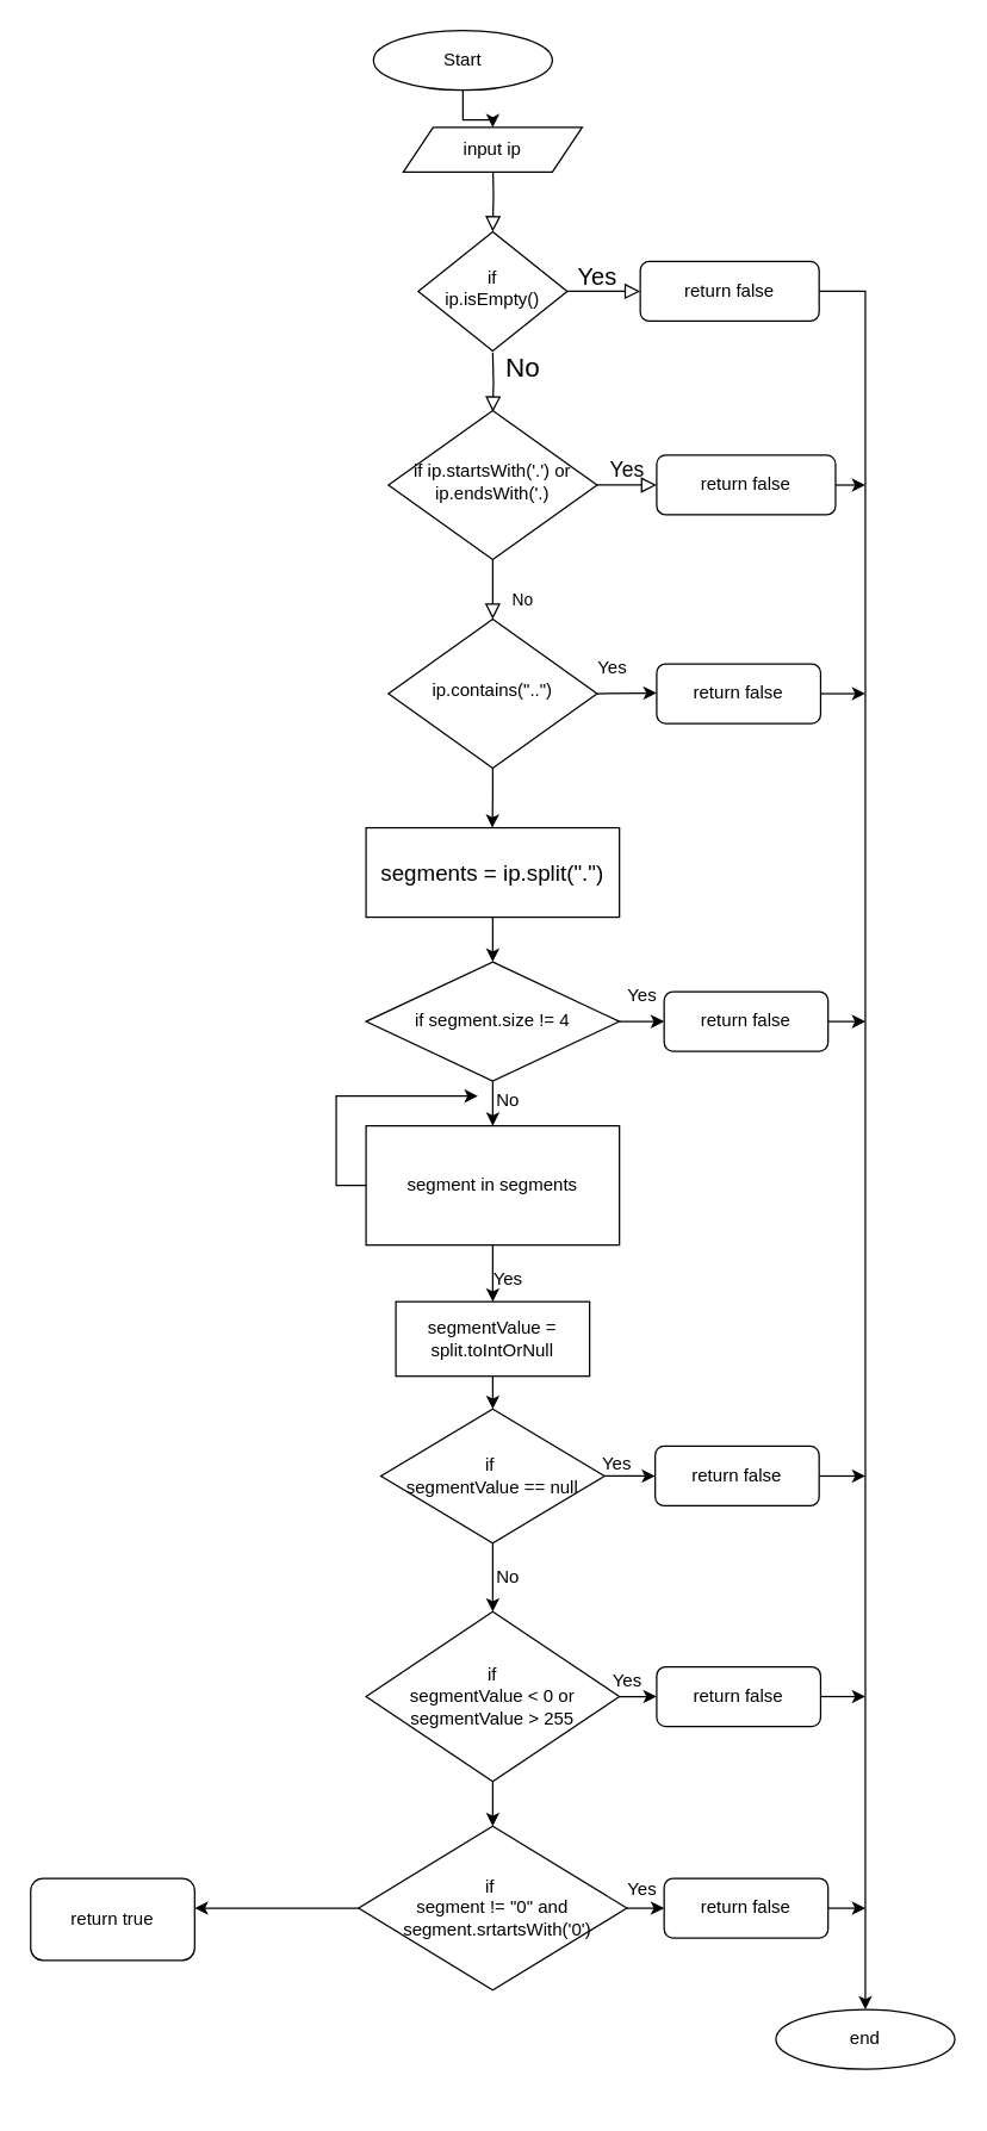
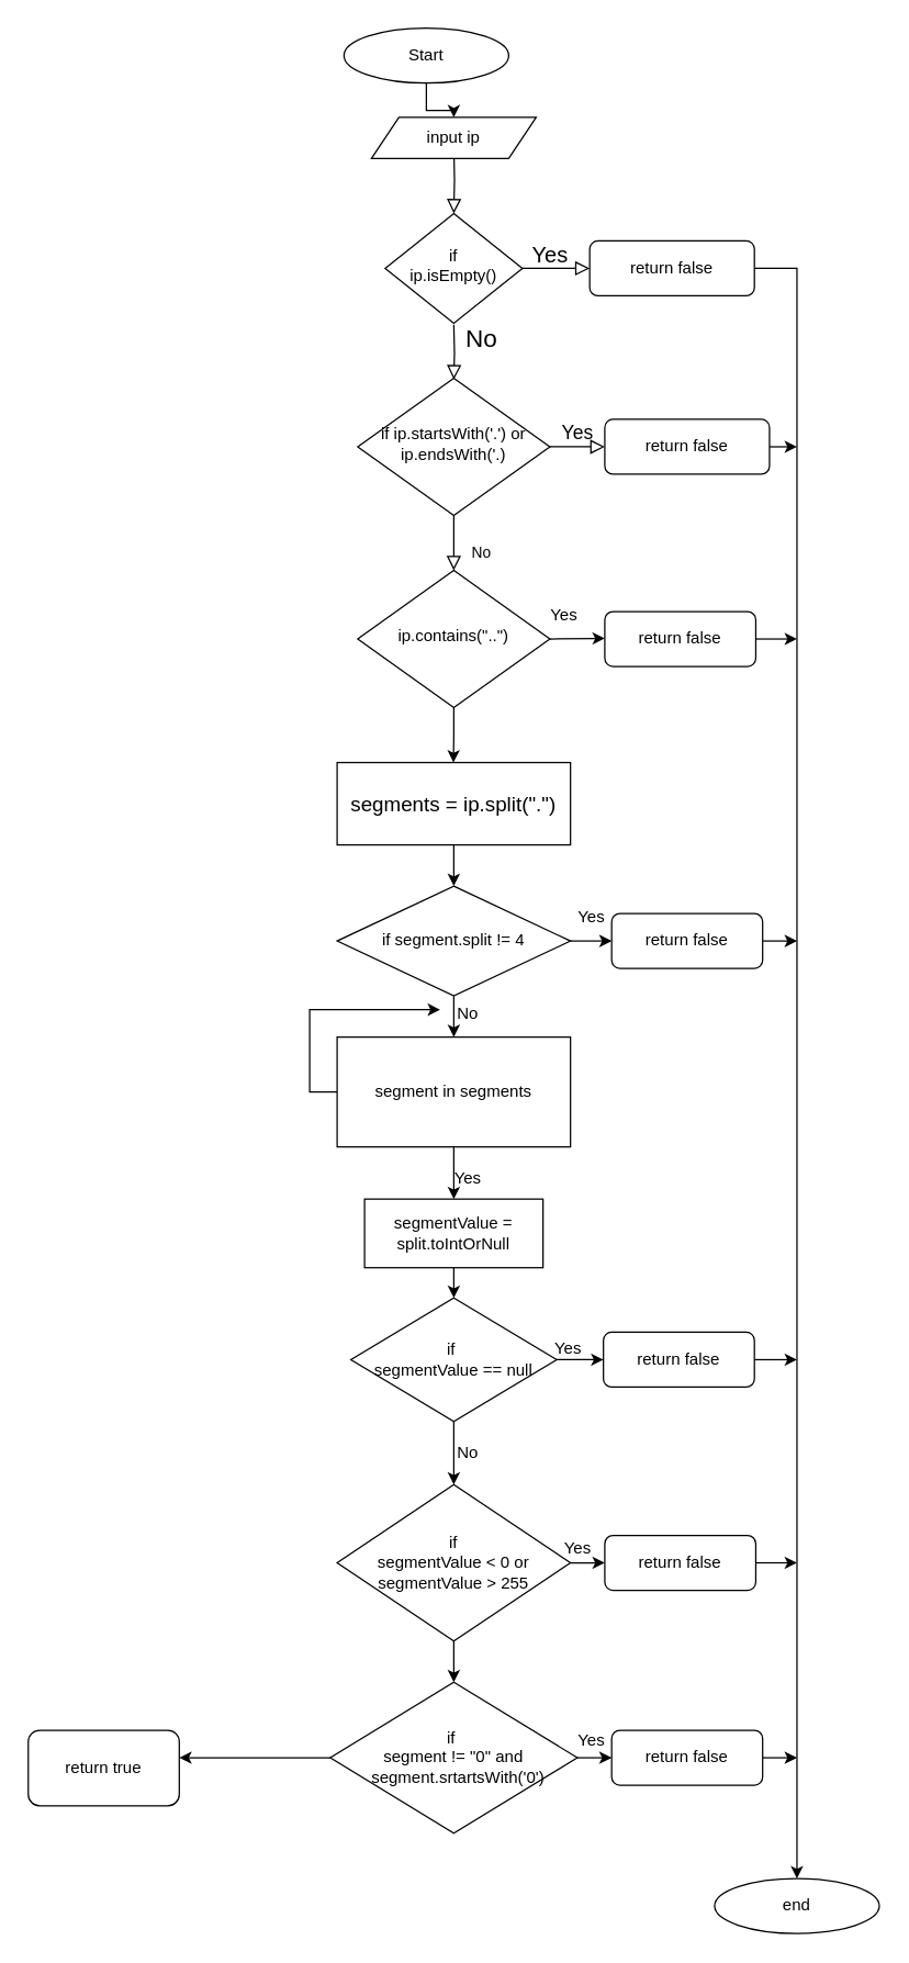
- <mxCell id="27" value="if segment.size != 4" style="rhombus;whiteSpace=wrap;html=1;" vertex="1" parent="1"><mxGeometry x="245" y="645" width="170" height="80" as="geometry" /></mxCell>
+ <mxCell id="27" value="if segment.split != 4" style="rhombus;whiteSpace=wrap;html=1;" vertex="1" parent="1"><mxGeometry x="245" y="645" width="170" height="80" as="geometry" /></mxCell>
- <mxCell id="16" value="end" style="ellipse;whiteSpace=wrap;html=1;" vertex="1" parent="1"><mxGeometry x="520" y="1348" width="120" height="40" as="geometry" /></mxCell>
+ <mxCell id="16" value="end" style="ellipse;whiteSpace=wrap;html=1;" vertex="1" parent="1"><mxGeometry x="520" y="1368" width="120" height="40" as="geometry" /></mxCell>
